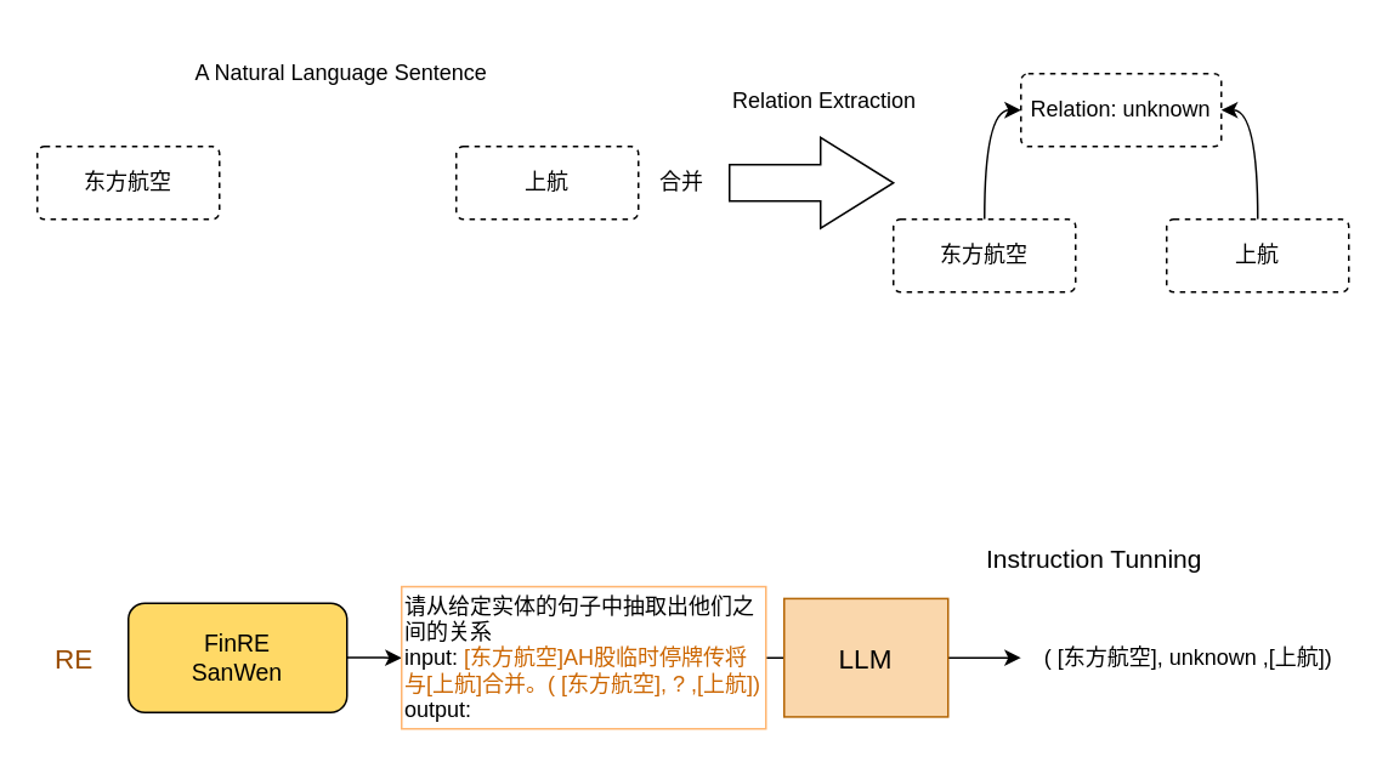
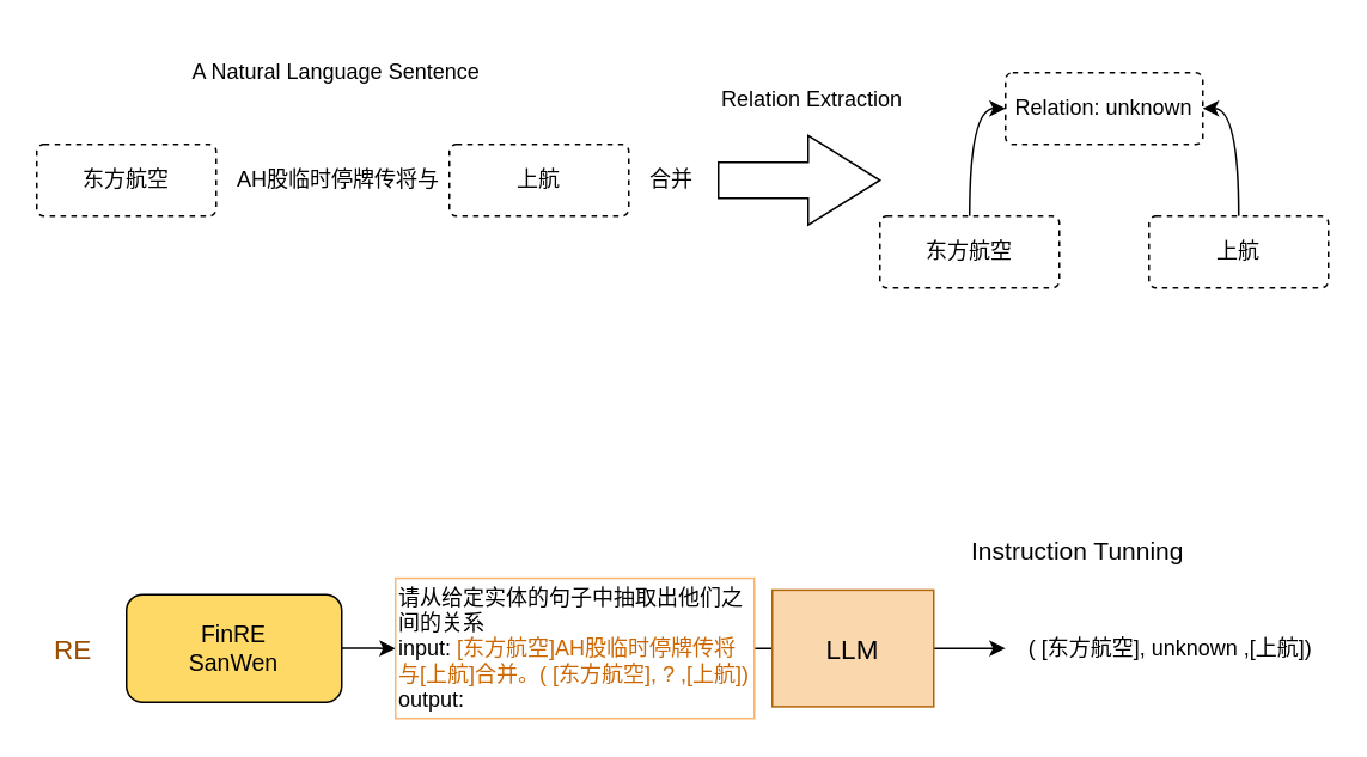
+ <mxCell id="11" value="AH股临时停牌传将与" style="whiteSpace=wrap;html=1;align=left;strokeColor=none;fillColor=none;" vertex="1" parent="1"><mxGeometry x="130" y="80" width="120" height="40" as="geometry" /></mxCell>
